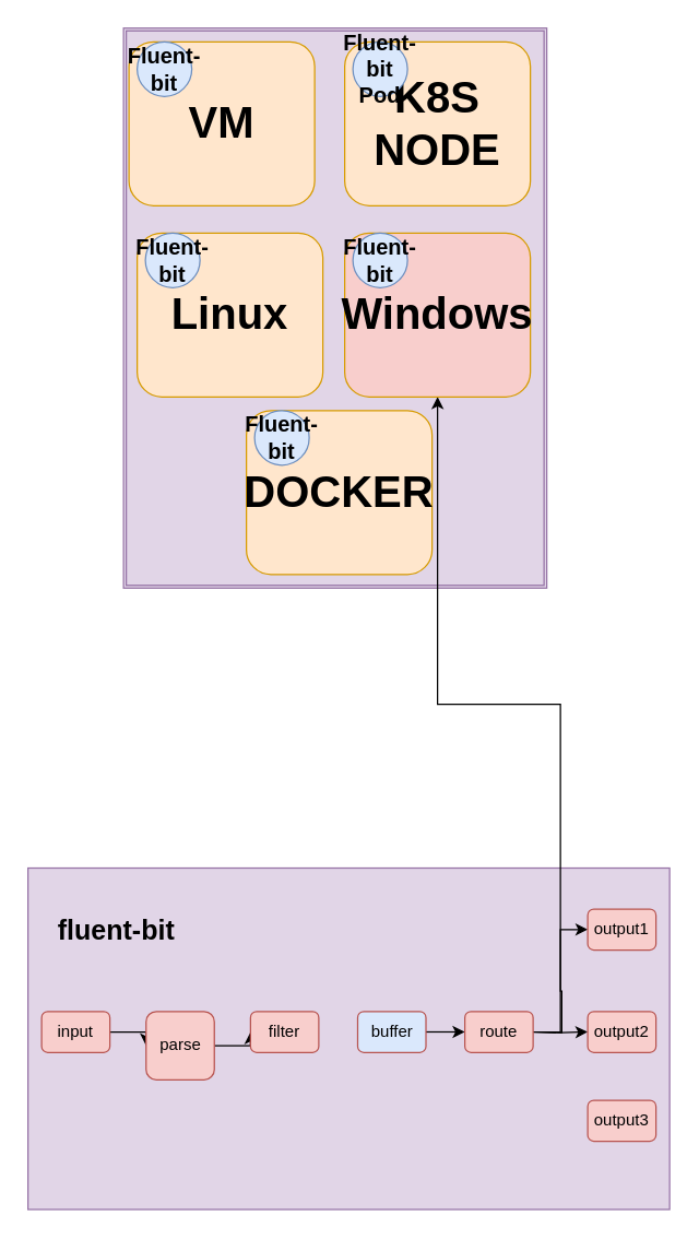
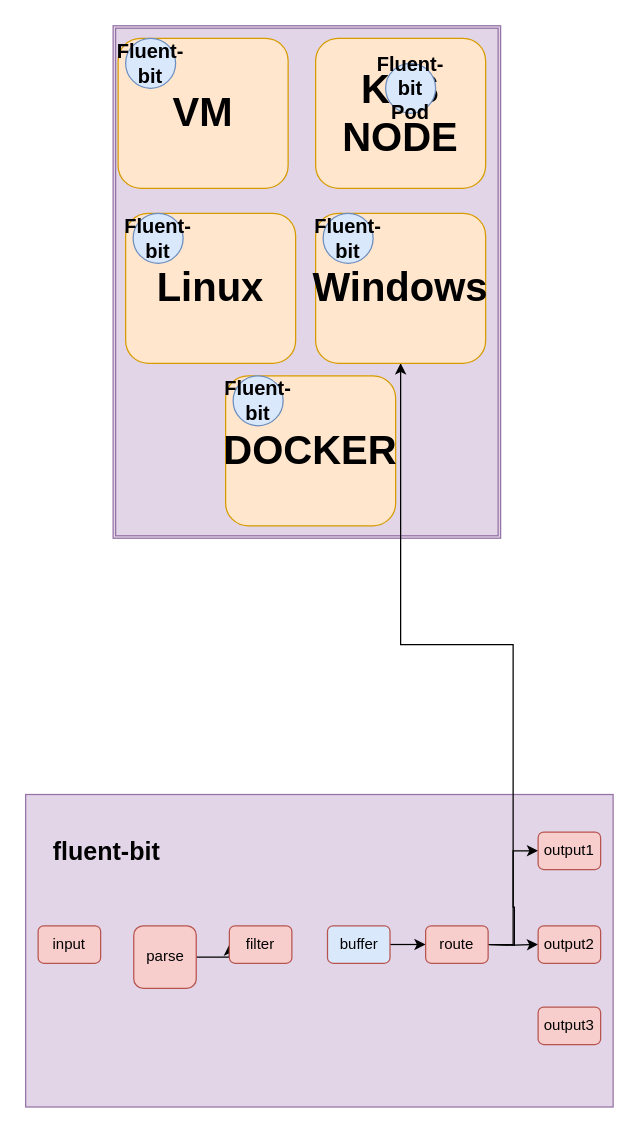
- <mxCell id="22" value="&lt;font style=&quot;font-size: 16px&quot;&gt;&lt;b&gt;Fluent-&lt;font style=&quot;font-size: 16px&quot;&gt;bit&lt;br&gt;&lt;/font&gt;&lt;/b&gt;&lt;b&gt;&lt;font style=&quot;font-size: 16px&quot;&gt;Pod&lt;/font&gt;&lt;/b&gt;&lt;/font&gt;&lt;br&gt;" style="ellipse;whiteSpace=wrap;html=1;aspect=fixed;fillColor=#dae8fc;strokeColor=#6c8ebf;" vertex="1" parent="1"><mxGeometry x="258" y="30" width="40" height="40" as="geometry" /></mxCell>
+ <mxCell id="22" value="&lt;font style=&quot;font-size: 16px&quot;&gt;&lt;b&gt;Fluent-&lt;font style=&quot;font-size: 16px&quot;&gt;bit&lt;br&gt;&lt;/font&gt;&lt;/b&gt;&lt;b&gt;&lt;font style=&quot;font-size: 16px&quot;&gt;Pod&lt;/font&gt;&lt;/b&gt;&lt;/font&gt;&lt;br&gt;" style="ellipse;whiteSpace=wrap;html=1;aspect=fixed;fillColor=#dae8fc;strokeColor=#6c8ebf;" vertex="1" parent="1"><mxGeometry x="308" y="50" width="40" height="40" as="geometry" /></mxCell>
- <mxCell id="27" value="&lt;span style=&quot;font-size: 32px&quot;&gt;&lt;b&gt;Windows&lt;/b&gt;&lt;/span&gt;&lt;br&gt;" style="rounded=1;whiteSpace=wrap;html=1;fillColor=#f8cecc;strokeColor=#d79b00;" vertex="1" parent="1"><mxGeometry x="252" y="170" width="136" height="120" as="geometry" /></mxCell>
+ <mxCell id="27" value="&lt;span style=&quot;font-size: 32px&quot;&gt;&lt;b&gt;Windows&lt;/b&gt;&lt;/span&gt;&lt;br&gt;" style="rounded=1;whiteSpace=wrap;html=1;fillColor=#ffe6cc;strokeColor=#d79b00;" vertex="1" parent="1"><mxGeometry x="252" y="170" width="136" height="120" as="geometry" /></mxCell>
- <mxCell id="5" style="edgeStyle=orthogonalEdgeStyle;rounded=0;orthogonalLoop=1;jettySize=auto;html=1;exitX=1;exitY=0.5;exitDx=0;exitDy=0;entryX=0;entryY=0.5;entryDx=0;entryDy=0;" edge="1" parent="1" source="6" target="8"><mxGeometry relative="1" as="geometry" /></mxCell>
